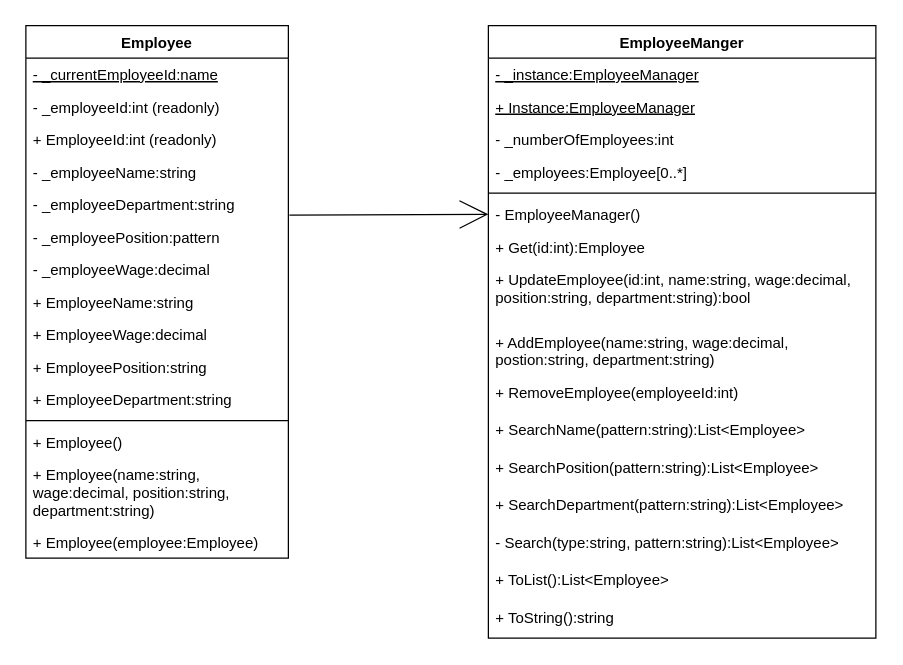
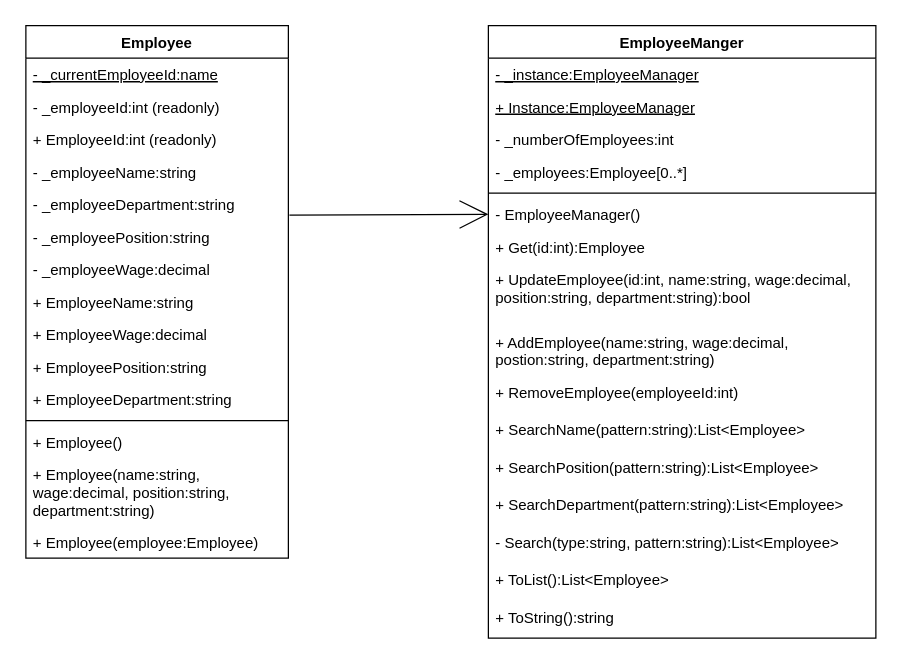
- <mxCell id="9" value="- _employeePosition:pattern" style="text;strokeColor=none;fillColor=none;align=left;verticalAlign=top;spacingLeft=4;spacingRight=4;overflow=hidden;rotatable=0;points=[[0,0.5],[1,0.5]];portConstraint=eastwest;" parent="3" vertex="1"><mxGeometry y="156" width="210" height="26" as="geometry" /></mxCell>
+ <mxCell id="9" value="- _employeePosition:string" style="text;strokeColor=none;fillColor=none;align=left;verticalAlign=top;spacingLeft=4;spacingRight=4;overflow=hidden;rotatable=0;points=[[0,0.5],[1,0.5]];portConstraint=eastwest;" parent="3" vertex="1"><mxGeometry y="156" width="210" height="26" as="geometry" /></mxCell>
